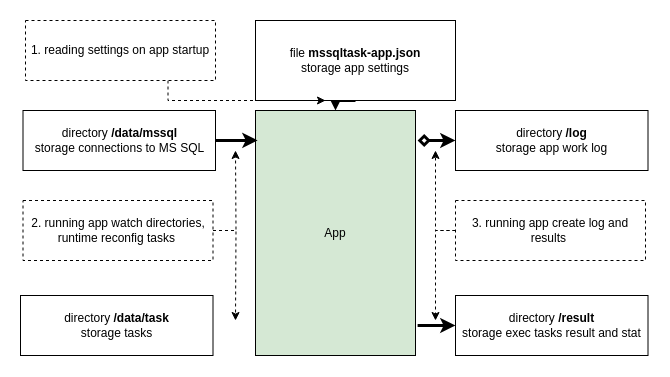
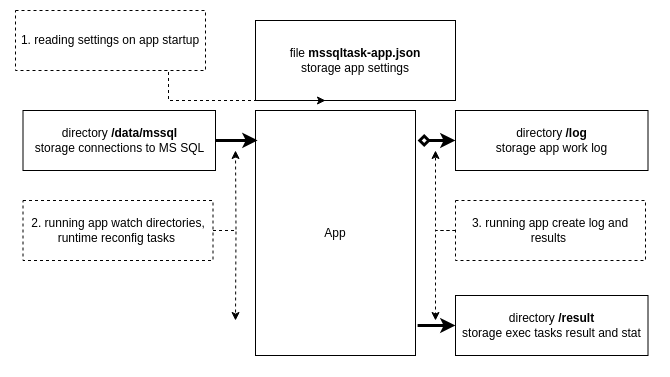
- <mxCell id="13" value="1. reading settings on app startup" style="rounded=0;whiteSpace=wrap;html=1;dashed=1;" vertex="1" parent="1"><mxGeometry x="25" y="20" width="190" height="60" as="geometry" /></mxCell>
+ <mxCell id="13" value="1. reading settings on app startup" style="rounded=0;whiteSpace=wrap;html=1;dashed=1;" vertex="1" parent="1"><mxGeometry x="15" y="10" width="190" height="60" as="geometry" /></mxCell>
- <mxCell id="10" style="edgeStyle=orthogonalEdgeStyle;rounded=0;orthogonalLoop=1;jettySize=auto;html=1;exitX=0.5;exitY=1;exitDx=0;exitDy=0;entryX=0.5;entryY=0;entryDx=0;entryDy=0;strokeWidth=3;" edge="1" parent="1" source="11" target="2"><mxGeometry relative="1" as="geometry" /></mxCell>
- <mxCell id="2" value="App" style="rounded=0;whiteSpace=wrap;html=1;fillColor=#d5e8d4;" vertex="1" parent="1"><mxGeometry x="255" y="110" width="160" height="245" as="geometry" /></mxCell>
+ <mxCell id="2" value="App" style="rounded=0;whiteSpace=wrap;html=1;" vertex="1" parent="1"><mxGeometry x="255" y="110" width="160" height="245" as="geometry" /></mxCell>
- <mxCell id="5" value="directory &lt;b&gt;/data/task&lt;/b&gt;&lt;br&gt;storage tasks" style="rounded=0;whiteSpace=wrap;html=1;" vertex="1" parent="1"><mxGeometry x="20" y="295" width="192.5" height="60" as="geometry" /></mxCell>
